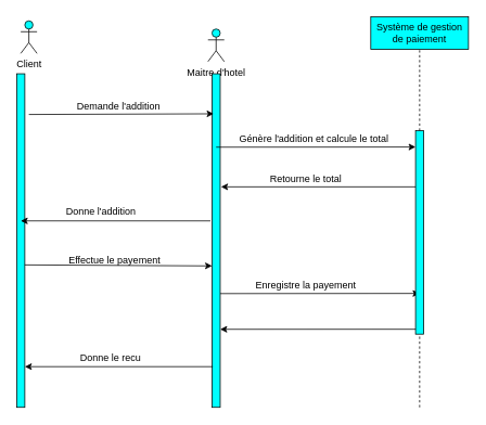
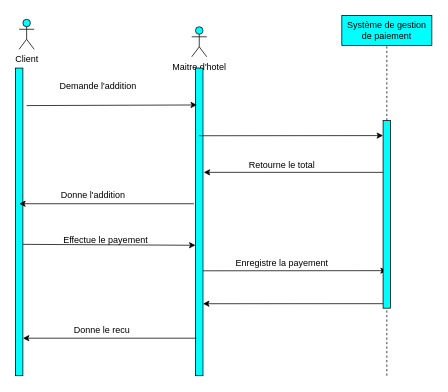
- <mxCell id="9" value="Demande l'addition" style="text;html=1;align=center;verticalAlign=middle;resizable=0;points=[];autosize=1;" vertex="1" parent="1"><mxGeometry x="85" y="120" width="120" height="20" as="geometry" /></mxCell>
+ <mxCell id="9" value="Demande l'addition" style="text;html=1;align=center;verticalAlign=middle;resizable=0;points=[];autosize=1;" vertex="1" parent="1"><mxGeometry x="70" y="105" width="120" height="20" as="geometry" /></mxCell>
- <mxCell id="11" value="Génère l'addition et calcule le total" style="text;html=1;align=center;verticalAlign=middle;resizable=0;points=[];autosize=1;" vertex="1" parent="1"><mxGeometry x="285" y="160" width="200" height="20" as="geometry" /></mxCell>
